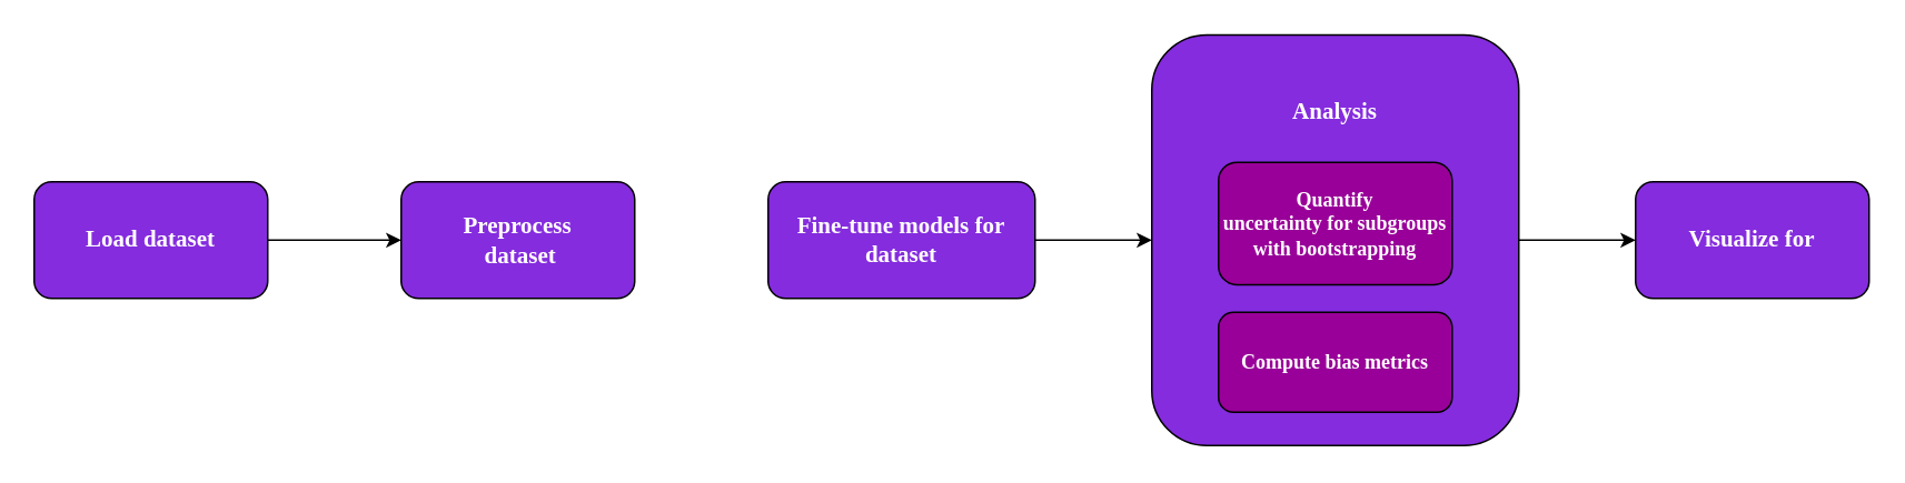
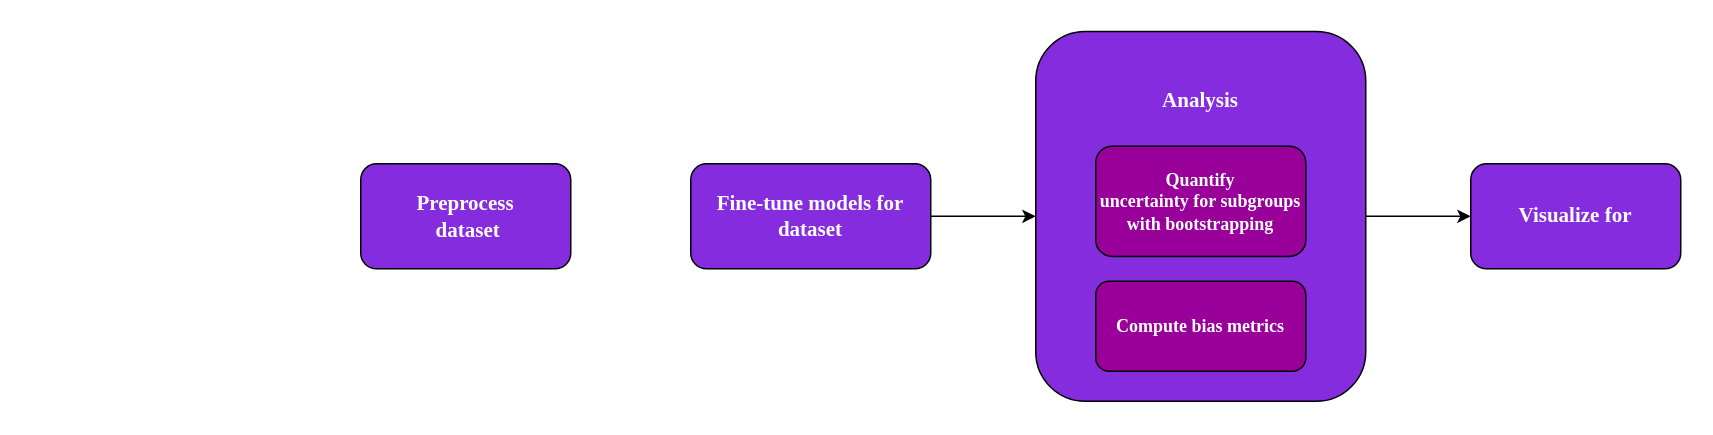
- <mxCell id="10" value="&lt;font style=&quot;font-size: 14px;&quot; face=&quot;Comic Sans MS&quot;&gt;&lt;b&gt;&lt;font color=&quot;#FFFFFF&quot;&gt;Load dataset&lt;/font&gt;&lt;/b&gt;&lt;/font&gt;" style="rounded=1;whiteSpace=wrap;html=1;fillColor=#852CDE;perimeterSpacing=0;" vertex="1" parent="1"><mxGeometry x="20" y="108.72" width="140" height="70" as="geometry" /></mxCell>
- <mxCell id="9" style="edgeStyle=orthogonalEdgeStyle;rounded=0;orthogonalLoop=1;jettySize=auto;html=1;entryX=0;entryY=0.5;entryDx=0;entryDy=0;fontSize=14;" edge="1" parent="1" source="10" target="8"><mxGeometry relative="1" as="geometry" /></mxCell>
